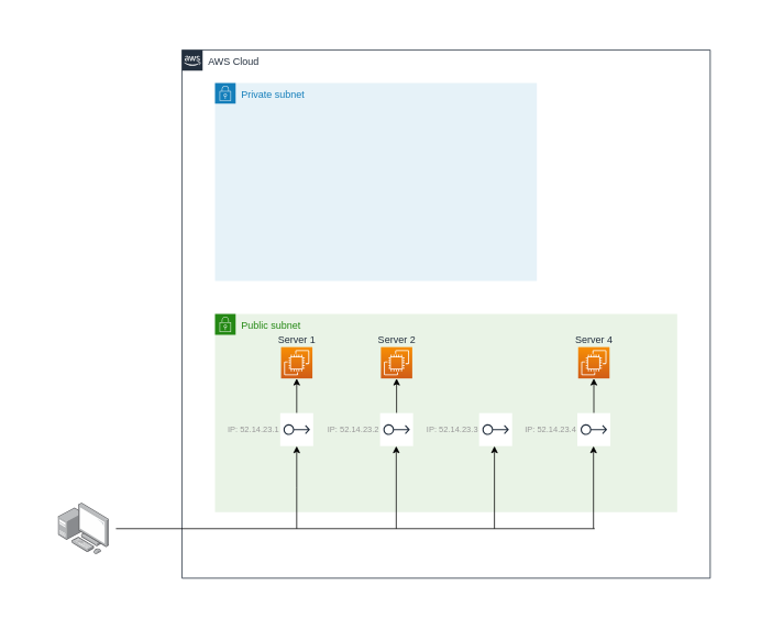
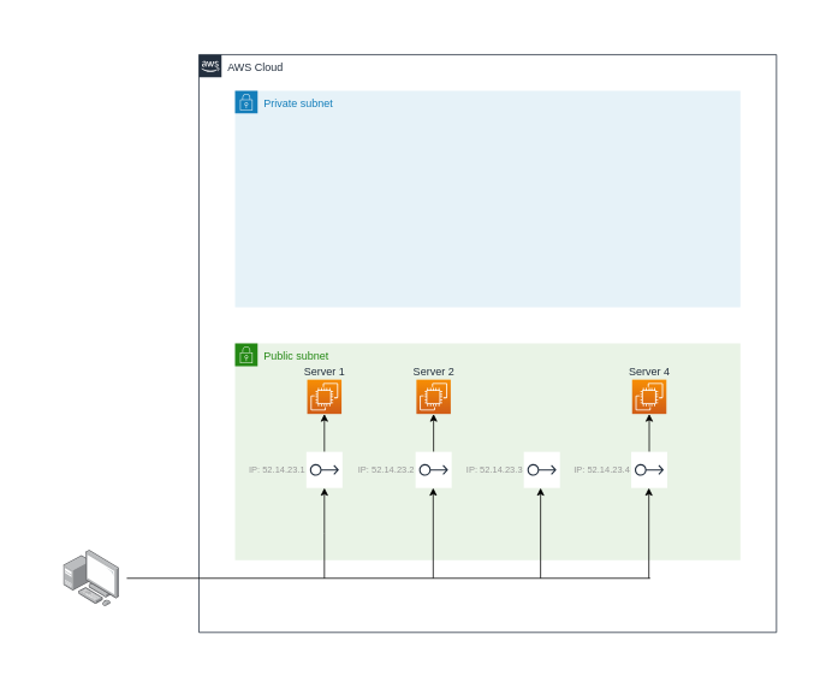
- <mxCell id="8" value="Private subnet" style="points=[[0,0],[0.25,0],[0.5,0],[0.75,0],[1,0],[1,0.25],[1,0.5],[1,0.75],[1,1],[0.75,1],[0.5,1],[0.25,1],[0,1],[0,0.75],[0,0.5],[0,0.25]];outlineConnect=0;gradientColor=none;html=1;whiteSpace=wrap;fontSize=12;fontStyle=0;shape=mxgraph.aws4.group;grIcon=mxgraph.aws4.group_security_group;grStroke=0;strokeColor=#147EBA;fillColor=#E6F2F8;verticalAlign=top;align=left;spacingLeft=30;fontColor=#147EBA;dashed=0;" parent="1" vertex="1"><mxGeometry x="260" y="100" width="390" height="240" as="geometry" /></mxCell>
+ <mxCell id="8" value="Private subnet" style="points=[[0,0],[0.25,0],[0.5,0],[0.75,0],[1,0],[1,0.25],[1,0.5],[1,0.75],[1,1],[0.75,1],[0.5,1],[0.25,1],[0,1],[0,0.75],[0,0.5],[0,0.25]];outlineConnect=0;gradientColor=none;html=1;whiteSpace=wrap;fontSize=12;fontStyle=0;shape=mxgraph.aws4.group;grIcon=mxgraph.aws4.group_security_group;grStroke=0;strokeColor=#147EBA;fillColor=#E6F2F8;verticalAlign=top;align=left;spacingLeft=30;fontColor=#147EBA;dashed=0;" parent="1" vertex="1"><mxGeometry x="260" y="100" width="560" height="240" as="geometry" /></mxCell>
